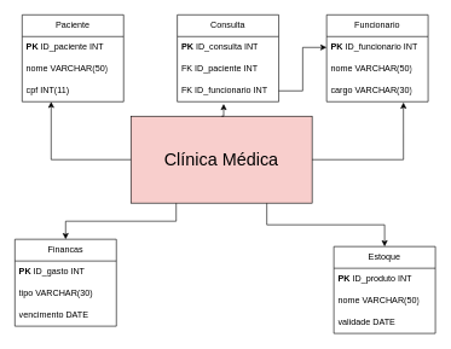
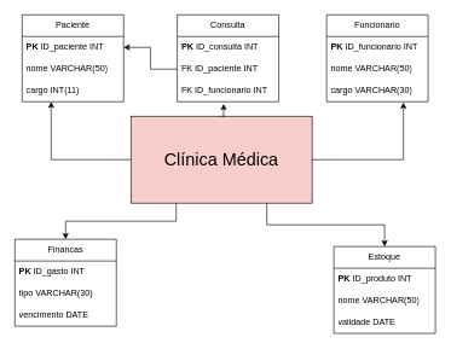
+ <mxCell id="28" style="edgeStyle=orthogonalEdgeStyle;rounded=0;orthogonalLoop=1;jettySize=auto;html=1;entryX=1;entryY=0.5;entryDx=0;entryDy=0;" edge="1" parent="1" source="8" target="3"><mxGeometry relative="1" as="geometry" /></mxCell>
- <mxCell id="29" style="edgeStyle=orthogonalEdgeStyle;rounded=0;orthogonalLoop=1;jettySize=auto;html=1;entryX=0;entryY=0.5;entryDx=0;entryDy=0;" edge="1" parent="1" source="9" target="11"><mxGeometry relative="1" as="geometry" /></mxCell>
- <mxCell id="5" value="cpf INT(11)" style="text;strokeColor=none;fillColor=none;align=left;verticalAlign=middle;spacingLeft=4;spacingRight=4;overflow=hidden;points=[[0,0.5],[1,0.5]];portConstraint=eastwest;rotatable=0;whiteSpace=wrap;html=1;" vertex="1" parent="2"><mxGeometry y="90" width="140" height="30" as="geometry" /></mxCell>
+ <mxCell id="5" value="cargo INT(11)" style="text;strokeColor=none;fillColor=none;align=left;verticalAlign=middle;spacingLeft=4;spacingRight=4;overflow=hidden;points=[[0,0.5],[1,0.5]];portConstraint=eastwest;rotatable=0;whiteSpace=wrap;html=1;" vertex="1" parent="2"><mxGeometry y="90" width="140" height="30" as="geometry" /></mxCell>
